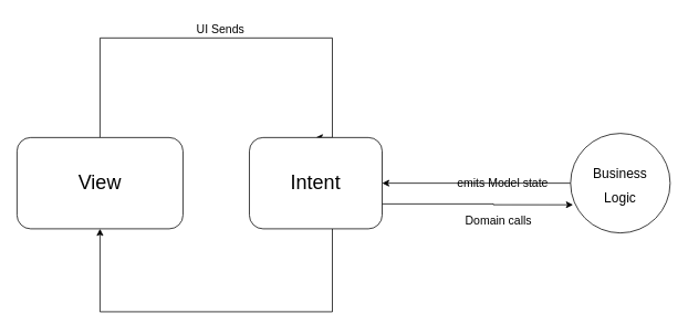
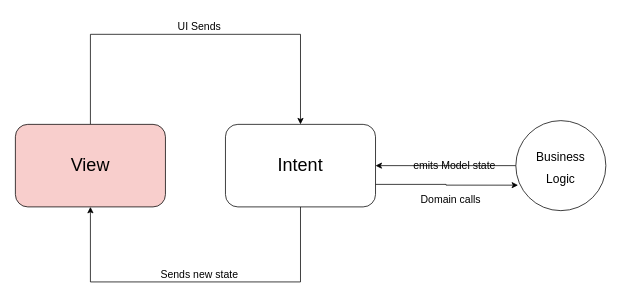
- <mxCell id="3" value="&lt;font style=&quot;font-size: 24px;&quot;&gt;View&lt;/font&gt;" style="rounded=1;whiteSpace=wrap;html=1;" vertex="1" parent="1"><mxGeometry x="20" y="165" width="200" height="110" as="geometry" /></mxCell>
+ <mxCell id="3" value="&lt;font style=&quot;font-size: 24px;&quot;&gt;View&lt;/font&gt;" style="rounded=1;whiteSpace=wrap;html=1;fillColor=#f8cecc;" vertex="1" parent="1"><mxGeometry x="20" y="165" width="200" height="110" as="geometry" /></mxCell>
- <mxCell id="6" value="&lt;font style=&quot;font-size: 24px;&quot;&gt;Intent&lt;/font&gt;" style="rounded=1;whiteSpace=wrap;html=1;" vertex="1" parent="1"><mxGeometry x="300" y="165" width="160" height="110" as="geometry" /></mxCell>
+ <mxCell id="6" value="&lt;font style=&quot;font-size: 24px;&quot;&gt;Intent&lt;/font&gt;" style="rounded=1;whiteSpace=wrap;html=1;" vertex="1" parent="1"><mxGeometry x="300" y="165" width="200" height="110" as="geometry" /></mxCell>
+ <mxCell id="10" value="Sends new state" style="text;html=1;align=center;verticalAlign=middle;resizable=0;points=[];autosize=1;strokeColor=none;fillColor=none;fontSize=14;" vertex="1" parent="1"><mxGeometry x="200" y="350" width="130" height="30" as="geometry" /></mxCell>
